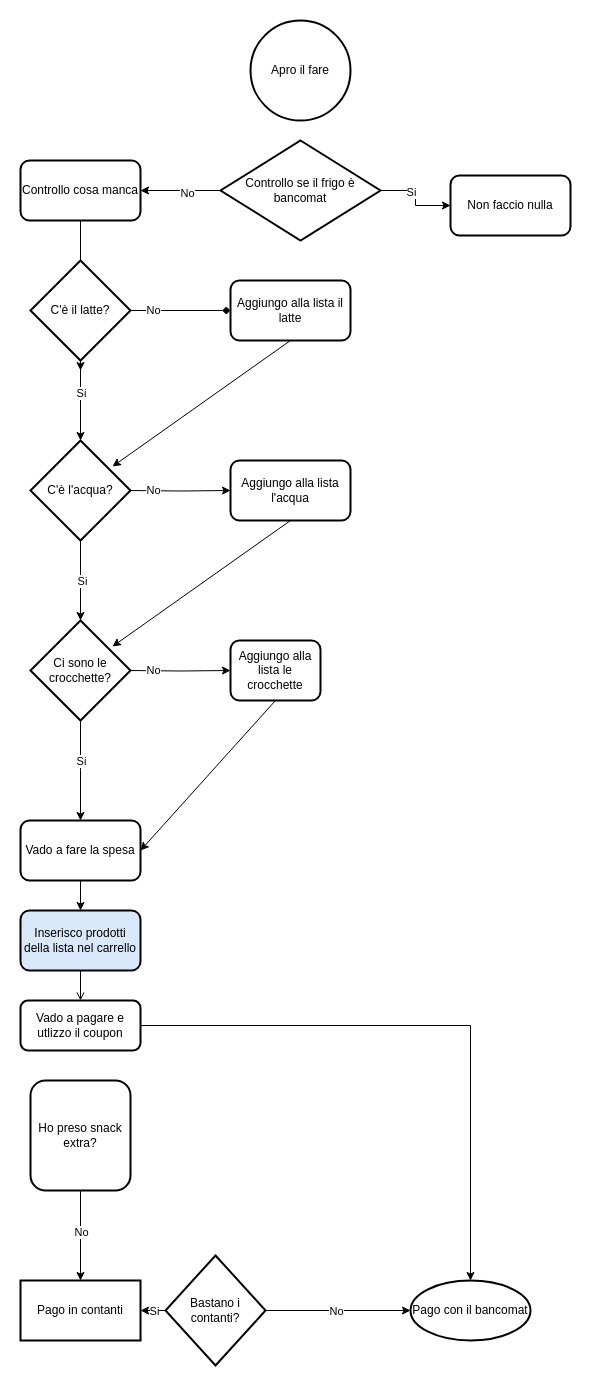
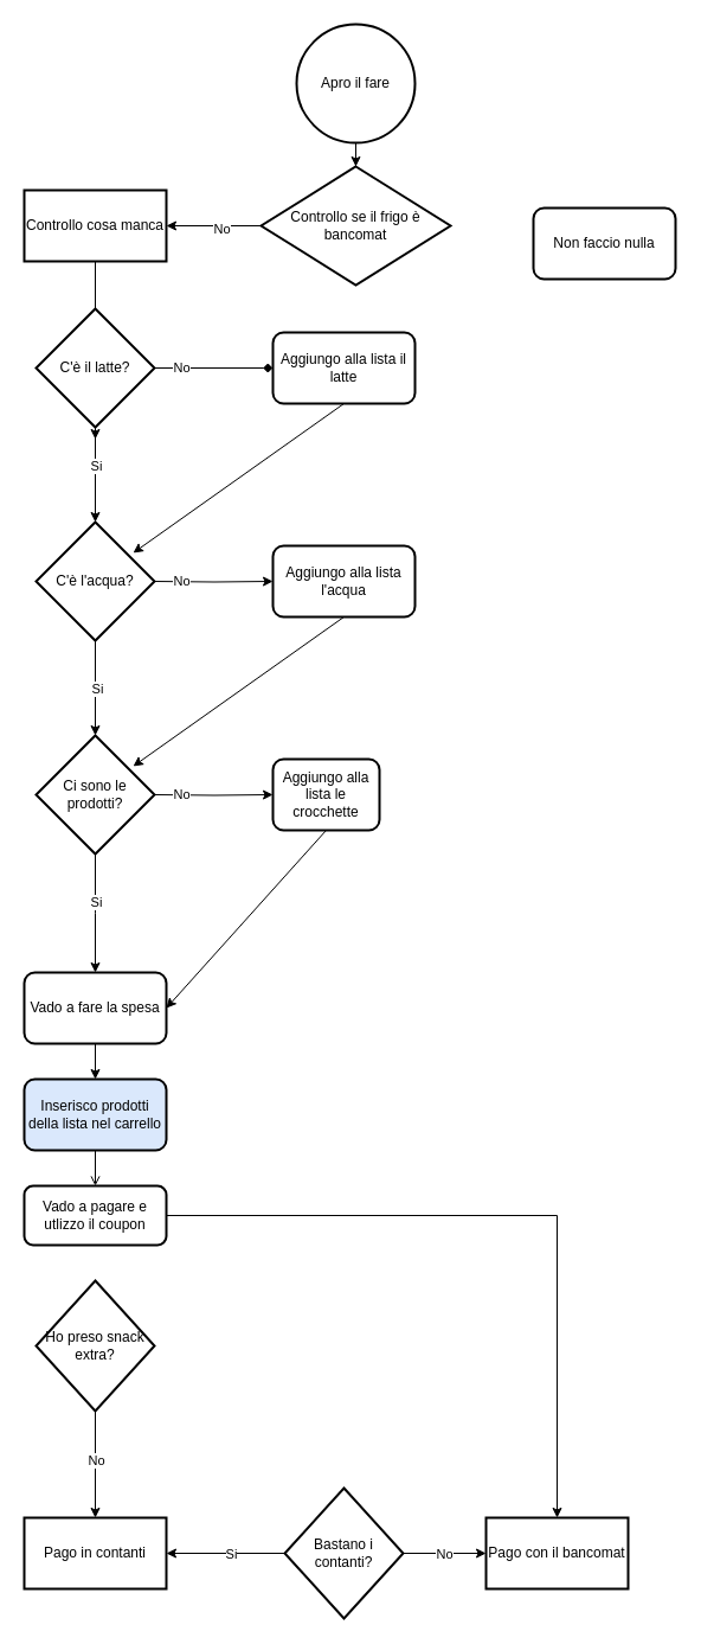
+ <mxCell id="33" value="" style="edgeStyle=orthogonalEdgeStyle;rounded=0;orthogonalLoop=1;jettySize=auto;html=1;" edge="1" parent="1" source="2" target="34"><mxGeometry relative="1" as="geometry"><mxPoint x="300" y="120" as="sourcePoint" /><mxPoint x="300" y="220" as="targetPoint" /></mxGeometry></mxCell>
- <mxCell id="9" value="Controllo cosa manca" style="rounded=1;whiteSpace=wrap;html=1;strokeWidth=2;" vertex="1" parent="1"><mxGeometry x="20" y="160" width="120" height="60" as="geometry" /></mxCell>
+ <mxCell id="9" value="Controllo cosa manca" style="whiteSpace=wrap;html=1;strokeWidth=2;rounded=0;" vertex="1" parent="1"><mxGeometry x="20" y="160" width="120" height="60" as="geometry" /></mxCell>
- <mxCell id="3" value="" style="edgeStyle=orthogonalEdgeStyle;rounded=0;orthogonalLoop=1;jettySize=auto;html=1;" edge="1" parent="1" source="34" target="7"><mxGeometry relative="1" as="geometry" /></mxCell>
- <mxCell id="4" value="Si" style="edgeLabel;html=1;align=center;verticalAlign=middle;resizable=0;points=[];" vertex="1" connectable="0" parent="3"><mxGeometry x="-0.289" y="-1" relative="1" as="geometry"><mxPoint as="offset" /></mxGeometry></mxCell>
- <mxCell id="21" value="Ci sono le crocchette?" style="strokeWidth=2;html=1;shape=mxgraph.flowchart.decision;whiteSpace=wrap;" vertex="1" parent="1"><mxGeometry x="30" y="620" width="100" height="100" as="geometry" /></mxCell>
+ <mxCell id="21" value="Ci sono le prodotti?" style="strokeWidth=2;html=1;shape=mxgraph.flowchart.decision;whiteSpace=wrap;" vertex="1" parent="1"><mxGeometry x="30" y="620" width="100" height="100" as="geometry" /></mxCell>
- <mxCell id="41" value="Ho preso snack extra?" style="whiteSpace=wrap;html=1;strokeWidth=2;rounded=1;" vertex="1" parent="1"><mxGeometry x="30" y="1080" width="100" height="110" as="geometry" /></mxCell>
+ <mxCell id="41" value="Ho preso snack extra?" style="rhombus;whiteSpace=wrap;html=1;rounded=0;strokeWidth=2;" vertex="1" parent="1"><mxGeometry x="30" y="1080" width="100" height="110" as="geometry" /></mxCell>
- <mxCell id="45" value="Bastano i contanti?" style="rhombus;whiteSpace=wrap;html=1;rounded=0;strokeWidth=2;" vertex="1" parent="1"><mxGeometry x="165" y="1255" width="100" height="110" as="geometry" /></mxCell>
+ <mxCell id="45" value="Bastano i contanti?" style="rhombus;whiteSpace=wrap;html=1;rounded=0;strokeWidth=2;" vertex="1" parent="1"><mxGeometry x="240" y="1255" width="100" height="110" as="geometry" /></mxCell>
- <mxCell id="46" value="Pago con il bancomat" style="ellipse;whiteSpace=wrap;html=1;strokeWidth=2;" vertex="1" parent="1"><mxGeometry x="410" y="1280" width="120" height="60" as="geometry" /></mxCell>
+ <mxCell id="46" value="Pago con il bancomat" style="whiteSpace=wrap;html=1;rounded=0;strokeWidth=2;" vertex="1" parent="1"><mxGeometry x="410" y="1280" width="120" height="60" as="geometry" /></mxCell>
